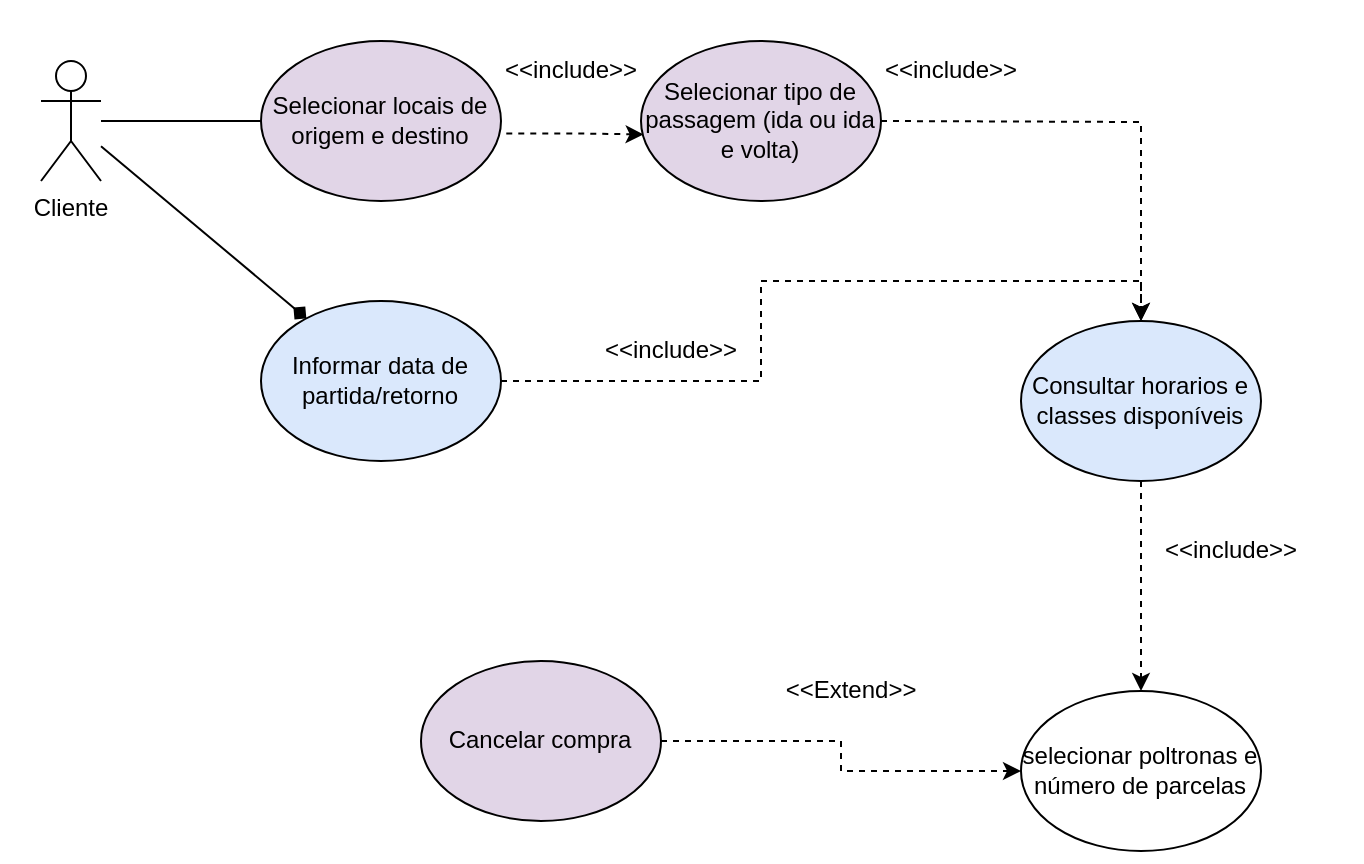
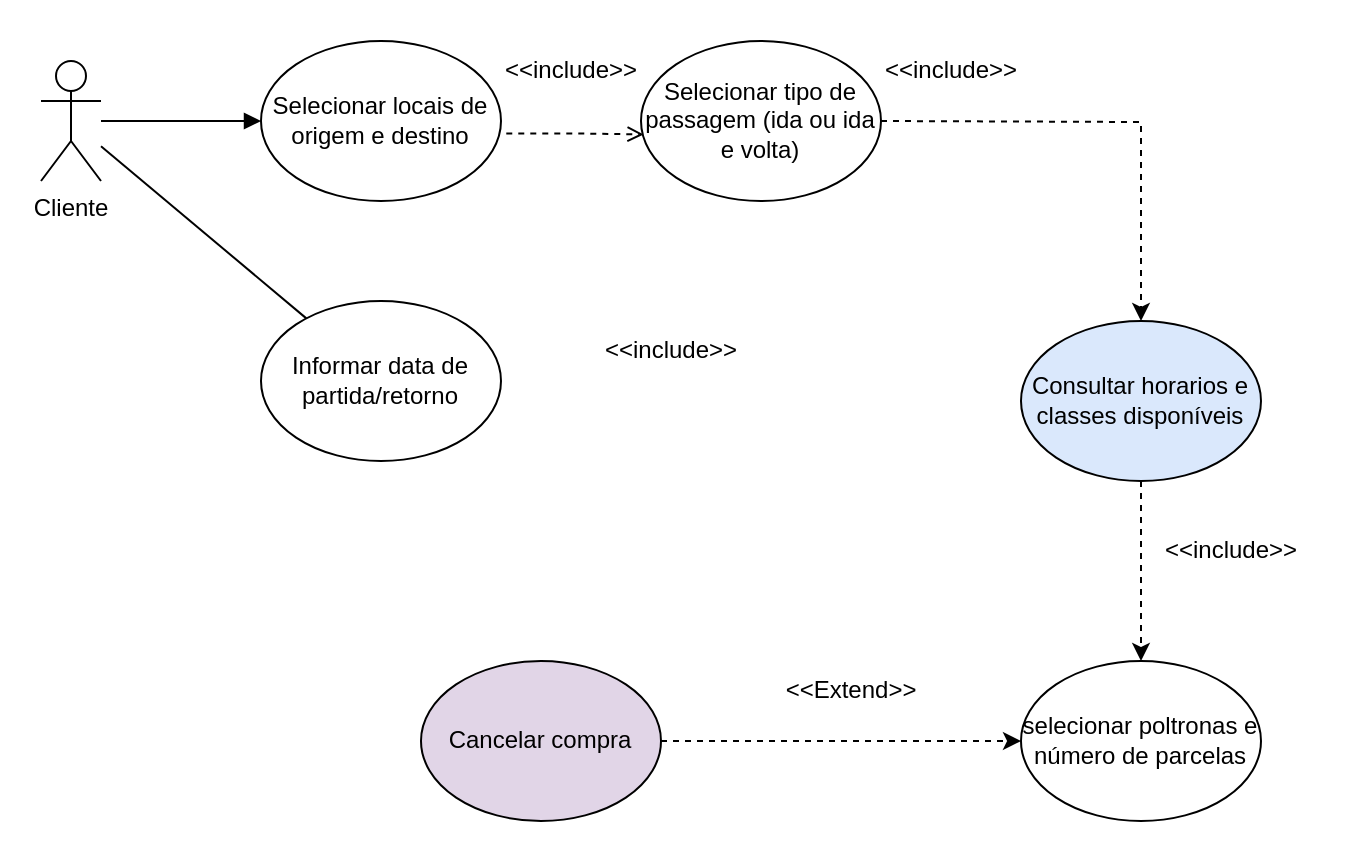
- <mxCell id="9" value="" style="endArrow=none;html=1;rounded=0;entryX=0;entryY=0.5;entryDx=0;entryDy=0;" edge="1" parent="1" source="2" target="3"><mxGeometry width="50" height="50" relative="1" as="geometry"><mxPoint x="80" y="110" as="sourcePoint" /><mxPoint x="130" y="60" as="targetPoint" /></mxGeometry></mxCell>
+ <mxCell id="9" value="" style="endArrow=block;html=1;rounded=0;entryX=0;entryY=0.5;entryDx=0;entryDy=0;" edge="1" parent="1" source="2" target="3"><mxGeometry width="50" height="50" relative="1" as="geometry"><mxPoint x="80" y="110" as="sourcePoint" /><mxPoint x="130" y="60" as="targetPoint" /></mxGeometry></mxCell>
- <mxCell id="3" value="Selecionar locais de origem e destino" style="ellipse;whiteSpace=wrap;html=1;fillColor=#e1d5e7;" vertex="1" parent="1"><mxGeometry x="130" y="20" width="120" height="80" as="geometry" /></mxCell>
+ <mxCell id="3" value="Selecionar locais de origem e destino" style="ellipse;whiteSpace=wrap;html=1;" vertex="1" parent="1"><mxGeometry x="130" y="20" width="120" height="80" as="geometry" /></mxCell>
- <mxCell id="5" value="Selecionar tipo de passagem (ida ou ida e volta)" style="ellipse;whiteSpace=wrap;html=1;fillColor=#e1d5e7;" vertex="1" parent="1"><mxGeometry x="320" y="20" width="120" height="80" as="geometry" /></mxCell>
+ <mxCell id="5" value="Selecionar tipo de passagem (ida ou ida e volta)" style="ellipse;whiteSpace=wrap;html=1;" vertex="1" parent="1"><mxGeometry x="320" y="20" width="120" height="80" as="geometry" /></mxCell>
- <mxCell id="4" style="edgeStyle=orthogonalEdgeStyle;rounded=0;orthogonalLoop=1;jettySize=auto;html=1;entryX=0.011;entryY=0.584;entryDx=0;entryDy=0;dashed=1;entryPerimeter=0;exitX=1.022;exitY=0.578;exitDx=0;exitDy=0;exitPerimeter=0;" edge="1" parent="1" source="3" target="5"><mxGeometry relative="1" as="geometry"><mxPoint x="270" y="80" as="sourcePoint" /></mxGeometry></mxCell>
+ <mxCell id="4" style="edgeStyle=orthogonalEdgeStyle;rounded=0;orthogonalLoop=1;jettySize=auto;html=1;entryX=0.011;entryY=0.584;entryDx=0;entryDy=0;dashed=1;entryPerimeter=0;exitX=1.022;exitY=0.578;exitDx=0;exitDy=0;exitPerimeter=0;endArrow=open;" edge="1" parent="1" source="3" target="5"><mxGeometry relative="1" as="geometry"><mxPoint x="270" y="80" as="sourcePoint" /></mxGeometry></mxCell>
- <mxCell id="7" style="edgeStyle=orthogonalEdgeStyle;rounded=0;orthogonalLoop=1;jettySize=auto;html=1;entryX=0.5;entryY=0;entryDx=0;entryDy=0;dashed=1;" edge="1" parent="1" source="8" target="13"><mxGeometry relative="1" as="geometry" /></mxCell>
- <mxCell id="20" value="" style="endArrow=diamond;html=1;rounded=0;" edge="1" parent="1" source="2" target="8"><mxGeometry width="50" height="50" relative="1" as="geometry"><mxPoint x="330" y="230" as="sourcePoint" /><mxPoint x="380" y="180" as="targetPoint" /></mxGeometry></mxCell>
+ <mxCell id="20" value="" style="endArrow=none;html=1;rounded=0;" edge="1" parent="1" source="2" target="8"><mxGeometry width="50" height="50" relative="1" as="geometry"><mxPoint x="330" y="230" as="sourcePoint" /><mxPoint x="380" y="180" as="targetPoint" /></mxGeometry></mxCell>
- <mxCell id="8" value="Informar data de partida/retorno" style="ellipse;whiteSpace=wrap;html=1;fillColor=#dae8fc;" vertex="1" parent="1"><mxGeometry x="130" y="150" width="120" height="80" as="geometry" /></mxCell>
+ <mxCell id="8" value="Informar data de partida/retorno" style="ellipse;whiteSpace=wrap;html=1;" vertex="1" parent="1"><mxGeometry x="130" y="150" width="120" height="80" as="geometry" /></mxCell>
- <mxCell id="15" value="selecionar poltronas e número de parcelas" style="ellipse;whiteSpace=wrap;html=1;" vertex="1" parent="1"><mxGeometry x="510" y="345" width="120" height="80" as="geometry" /></mxCell>
+ <mxCell id="15" value="selecionar poltronas e número de parcelas" style="ellipse;whiteSpace=wrap;html=1;" vertex="1" parent="1"><mxGeometry x="510" y="330" width="120" height="80" as="geometry" /></mxCell>
